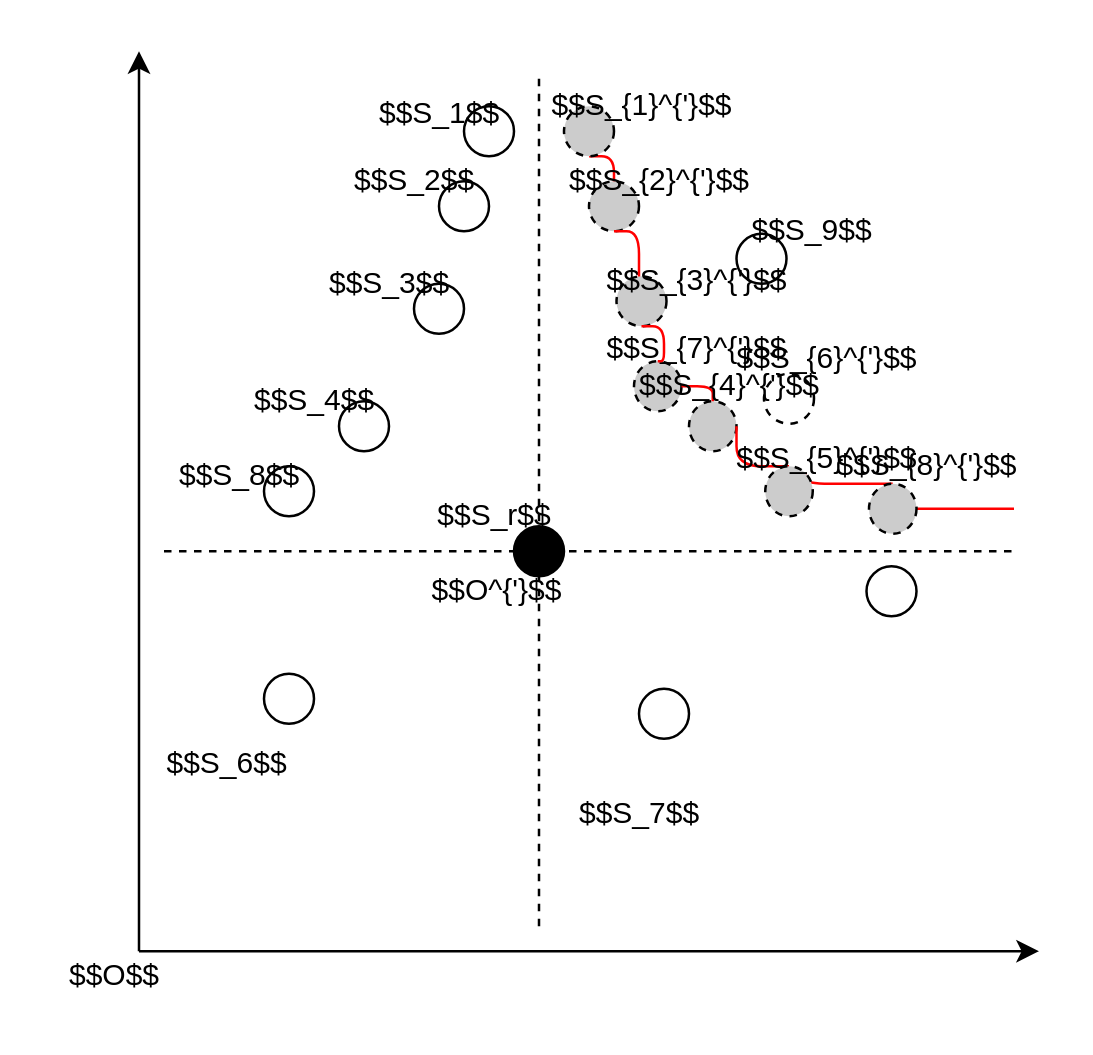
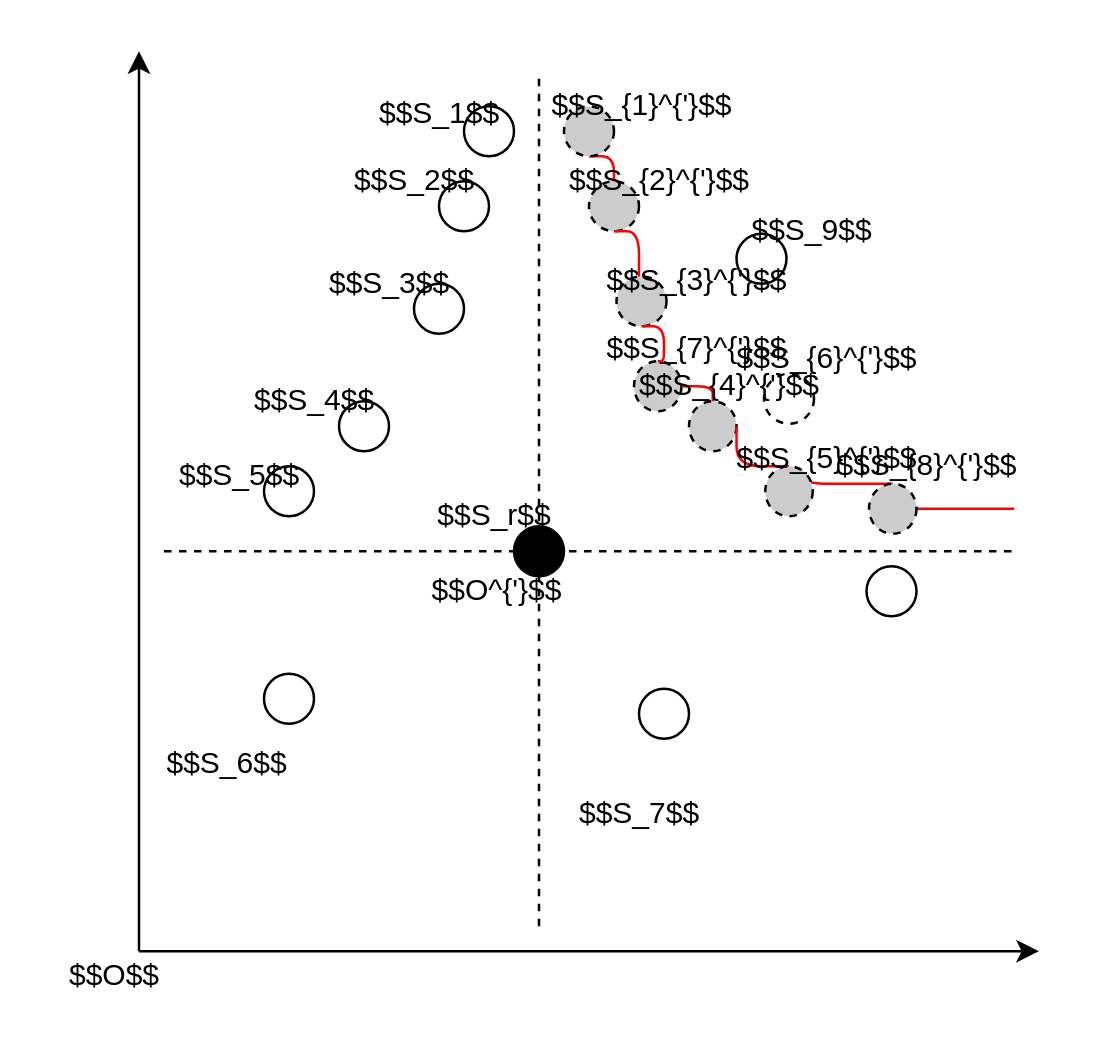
- <mxCell id="10" value="$$S_8$$" style="text;html=1;align=center;verticalAlign=middle;resizable=0;points=[];autosize=1;" vertex="1" parent="1"><mxGeometry x="65" y="180" width="60" height="20" as="geometry" /></mxCell>
+ <mxCell id="10" value="$$S_5$$" style="text;html=1;align=center;verticalAlign=middle;resizable=0;points=[];autosize=1;" vertex="1" parent="1"><mxGeometry x="65" y="180" width="60" height="20" as="geometry" /></mxCell>
